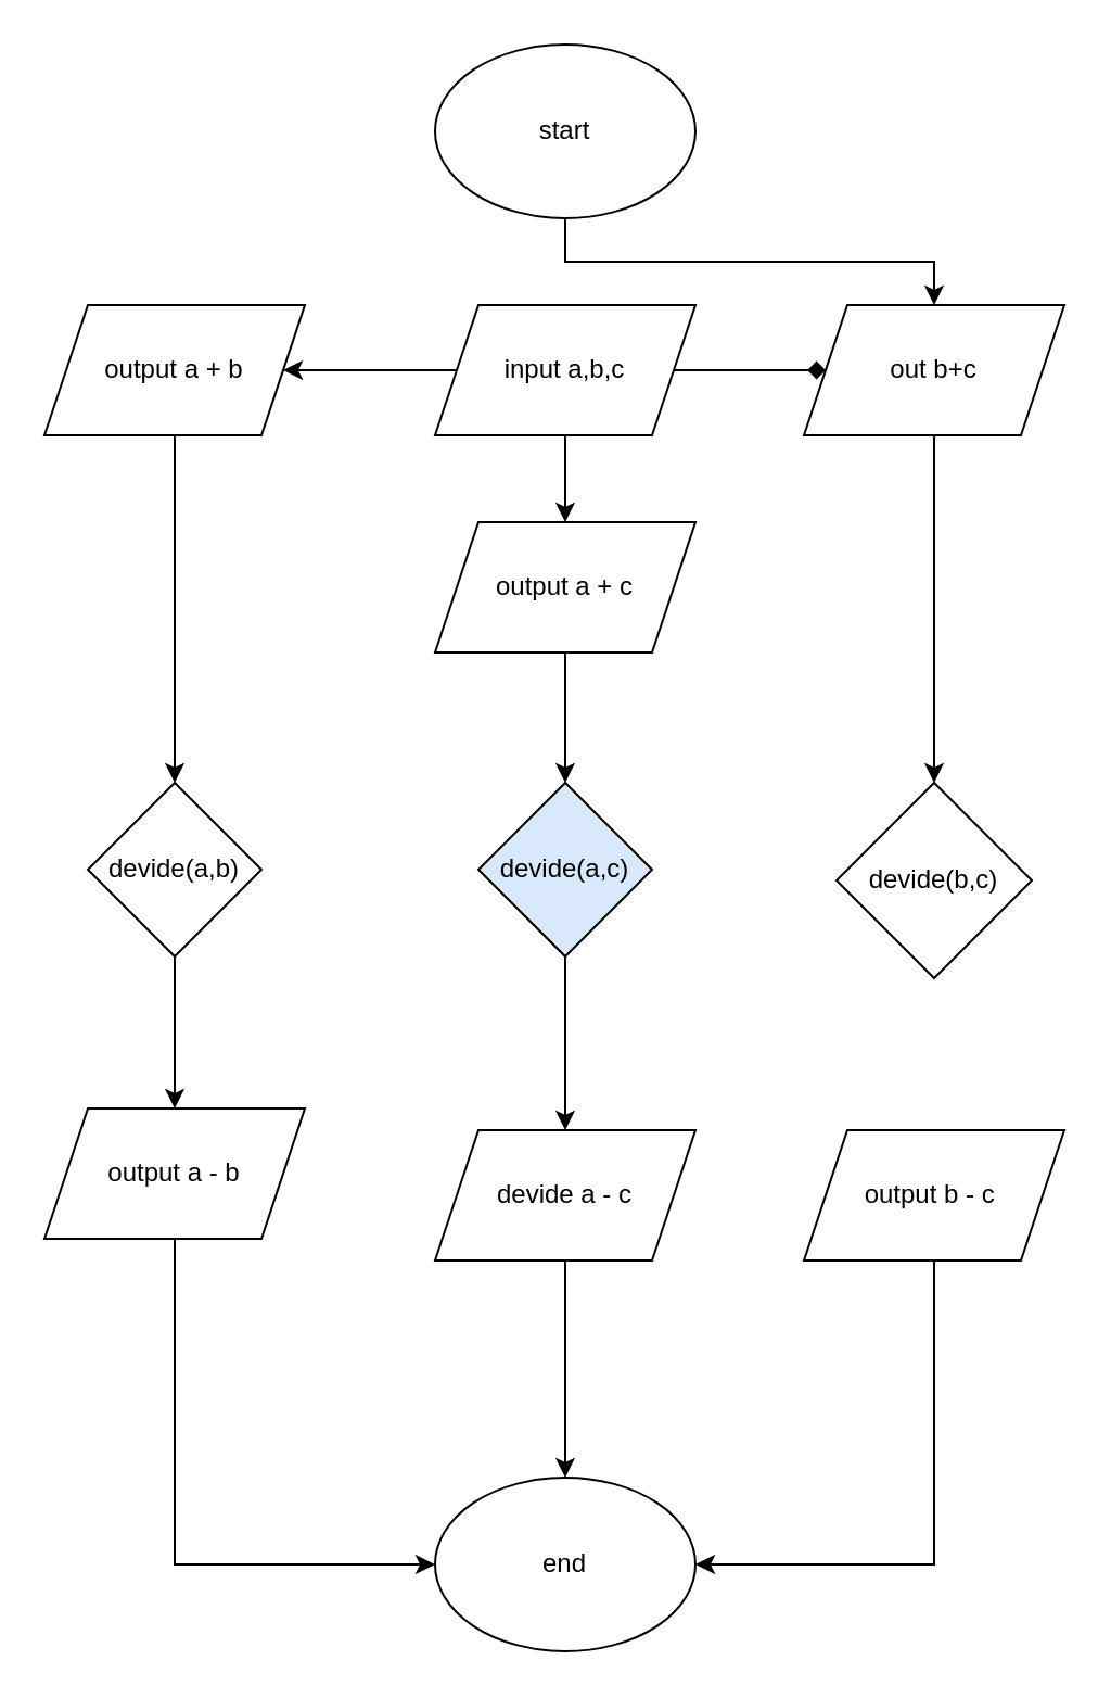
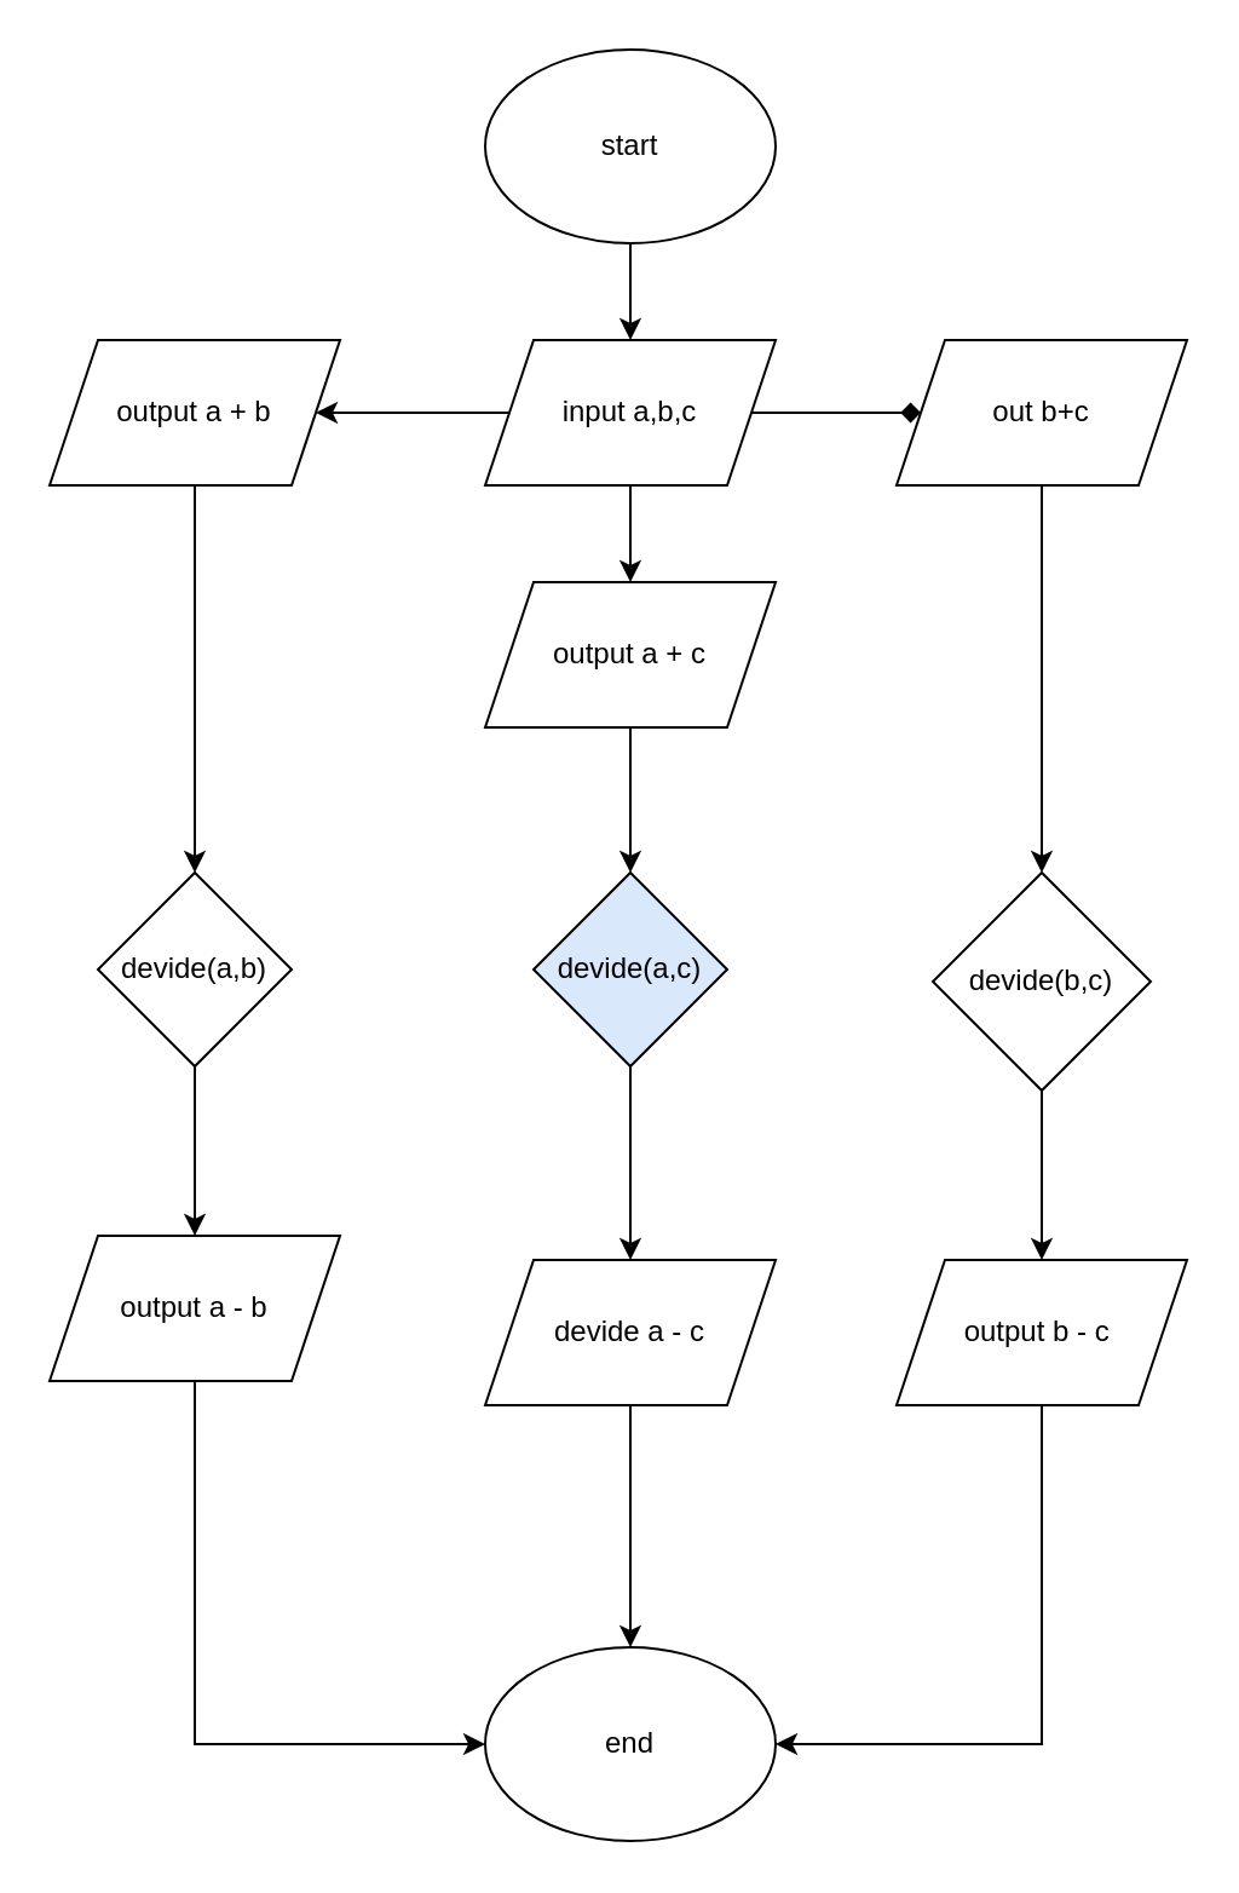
- <mxCell id="2" style="edgeStyle=orthogonalEdgeStyle;rounded=0;orthogonalLoop=1;jettySize=auto;html=1;exitX=0.5;exitY=1;exitDx=0;exitDy=0;" edge="1" parent="1" source="3" target="23"><mxGeometry relative="1" as="geometry" /></mxCell>
+ <mxCell id="2" style="edgeStyle=orthogonalEdgeStyle;rounded=0;orthogonalLoop=1;jettySize=auto;html=1;exitX=0.5;exitY=1;exitDx=0;exitDy=0;entryX=0.5;entryY=0;entryDx=0;entryDy=0;" edge="1" parent="1" source="3" target="7"><mxGeometry relative="1" as="geometry" /></mxCell>
+ <mxCell id="18" style="edgeStyle=orthogonalEdgeStyle;rounded=0;orthogonalLoop=1;jettySize=auto;html=1;exitX=0.5;exitY=1;exitDx=0;exitDy=0;entryX=0.5;entryY=0;entryDx=0;entryDy=0;" edge="1" parent="1" source="19" target="17"><mxGeometry relative="1" as="geometry" /></mxCell>
